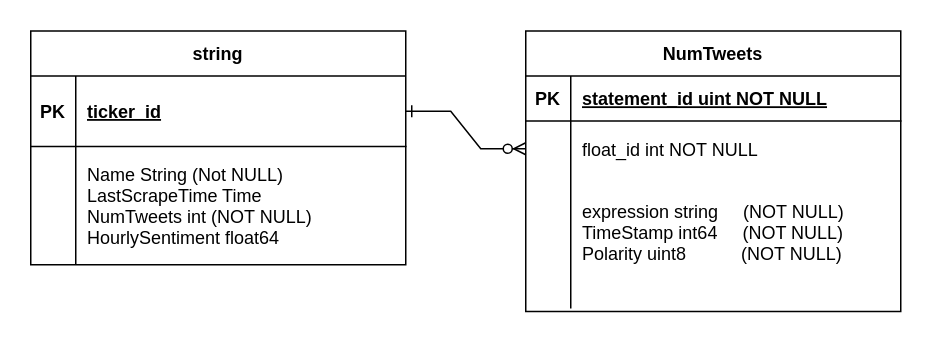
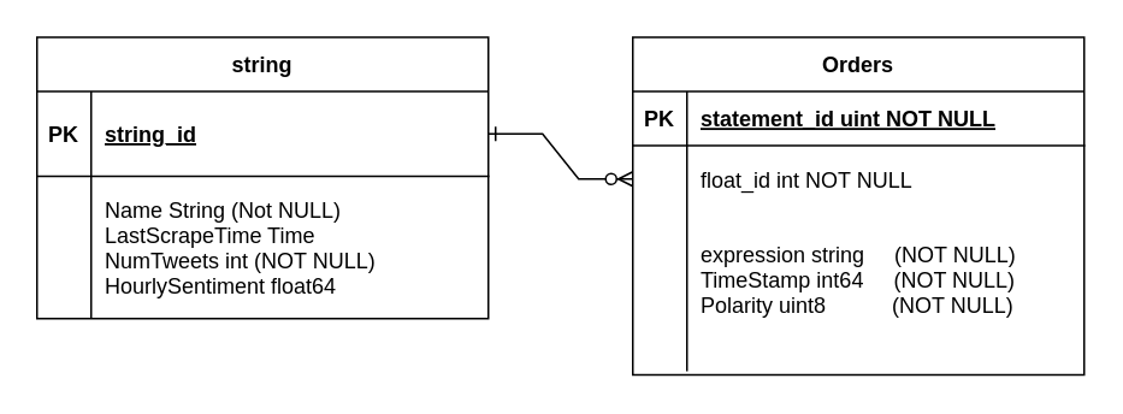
- <mxCell id="3" value="NumTweets" style="shape=table;startSize=30;container=1;collapsible=1;childLayout=tableLayout;fixedRows=1;rowLines=0;fontStyle=1;align=center;resizeLast=1;hachureGap=4;" vertex="1" parent="1"><mxGeometry x="350" y="20" width="250" height="187" as="geometry" /></mxCell>
+ <mxCell id="3" value="Orders" style="shape=table;startSize=30;container=1;collapsible=1;childLayout=tableLayout;fixedRows=1;rowLines=0;fontStyle=1;align=center;resizeLast=1;hachureGap=4;" vertex="1" parent="1"><mxGeometry x="350" y="20" width="250" height="187" as="geometry" /></mxCell>
- <mxCell id="15" value="ticker_id" style="shape=partialRectangle;overflow=hidden;connectable=0;fillColor=none;top=0;left=0;bottom=0;right=0;align=left;spacingLeft=6;fontStyle=5;hachureGap=4;" vertex="1" parent="13"><mxGeometry x="30" width="220" height="47" as="geometry"><mxRectangle width="220" height="47" as="alternateBounds" /></mxGeometry></mxCell>
+ <mxCell id="15" value="string_id" style="shape=partialRectangle;overflow=hidden;connectable=0;fillColor=none;top=0;left=0;bottom=0;right=0;align=left;spacingLeft=6;fontStyle=5;hachureGap=4;" vertex="1" parent="13"><mxGeometry x="30" width="220" height="47" as="geometry"><mxRectangle width="220" height="47" as="alternateBounds" /></mxGeometry></mxCell>
